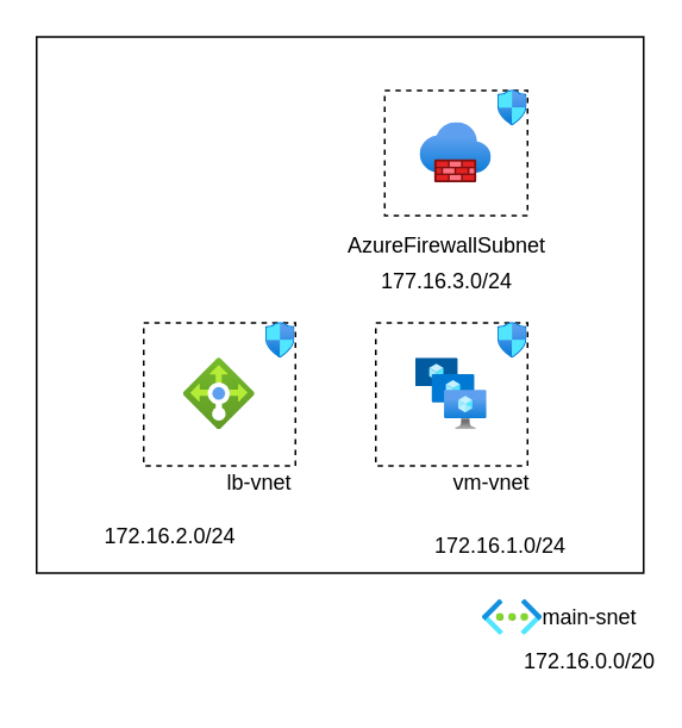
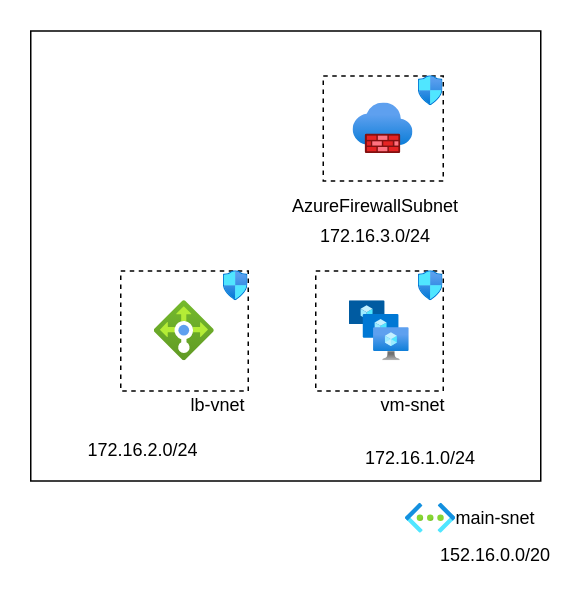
- <mxCell id="12" value="177.16.3.0/24" style="text;html=1;strokeColor=none;fillColor=none;align=center;verticalAlign=middle;whiteSpace=wrap;rounded=0;" parent="1" vertex="1"><mxGeometry x="205" y="146.9" width="90" height="20" as="geometry" /></mxCell>
+ <mxCell id="12" value="172.16.3.0/24" style="text;html=1;strokeColor=none;fillColor=none;align=center;verticalAlign=middle;whiteSpace=wrap;rounded=0;" parent="1" vertex="1"><mxGeometry x="205" y="146.9" width="90" height="20" as="geometry" /></mxCell>
- <mxCell id="6" value="vm-vnet" style="text;html=1;strokeColor=none;fillColor=none;align=center;verticalAlign=middle;whiteSpace=wrap;rounded=0;" parent="1" vertex="1"><mxGeometry x="230" y="260" width="90" height="20" as="geometry" /></mxCell>
+ <mxCell id="6" value="vm-snet" style="text;html=1;strokeColor=none;fillColor=none;align=center;verticalAlign=middle;whiteSpace=wrap;rounded=0;" parent="1" vertex="1"><mxGeometry x="230" y="260" width="90" height="20" as="geometry" /></mxCell>
- <mxCell id="8" value="172.16.0.0/20" style="text;html=1;strokeColor=none;fillColor=none;align=center;verticalAlign=middle;whiteSpace=wrap;rounded=0;" parent="1" vertex="1"><mxGeometry x="300" y="355" width="60" height="30" as="geometry" /></mxCell>
+ <mxCell id="8" value="152.16.0.0/20" style="text;html=1;strokeColor=none;fillColor=none;align=center;verticalAlign=middle;whiteSpace=wrap;rounded=0;" parent="1" vertex="1"><mxGeometry x="300" y="355" width="60" height="30" as="geometry" /></mxCell>
